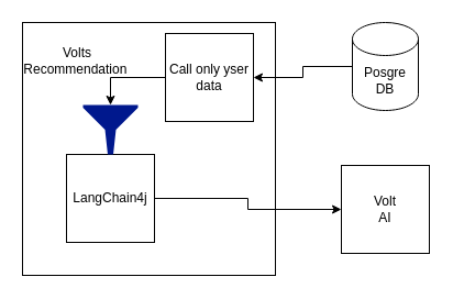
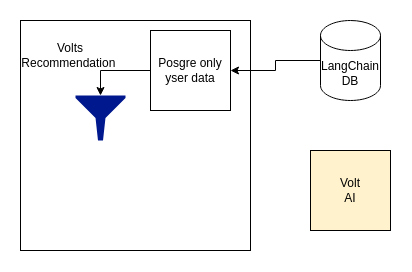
- <mxCell id="8" value="Call only yser data" style="whiteSpace=wrap;html=1;aspect=fixed;" vertex="1" parent="1"><mxGeometry x="150" y="30" width="80" height="80" as="geometry" /></mxCell>
+ <mxCell id="8" value="Posgre only yser data" style="whiteSpace=wrap;html=1;aspect=fixed;" vertex="1" parent="1"><mxGeometry x="150" y="30" width="80" height="80" as="geometry" /></mxCell>
- <mxCell id="7" value="Posgre&lt;div&gt;DB&lt;/div&gt;" style="shape=cylinder3;whiteSpace=wrap;html=1;boundedLbl=1;backgroundOutline=1;size=15;" vertex="1" parent="1"><mxGeometry x="320" y="20" width="60" height="80" as="geometry" /></mxCell>
+ <mxCell id="7" value="LangChain&lt;div&gt;DB&lt;/div&gt;" style="shape=cylinder3;whiteSpace=wrap;html=1;boundedLbl=1;backgroundOutline=1;size=15;" vertex="1" parent="1"><mxGeometry x="320" y="20" width="60" height="80" as="geometry" /></mxCell>
- <mxCell id="4" value="LangChain4j" style="whiteSpace=wrap;html=1;aspect=fixed;" vertex="1" parent="1"><mxGeometry x="60" y="140" width="80" height="80" as="geometry" /></mxCell>
- <mxCell id="3" style="edgeStyle=orthogonalEdgeStyle;rounded=0;orthogonalLoop=1;jettySize=auto;html=1;entryX=0;entryY=0.5;entryDx=0;entryDy=0;" edge="1" parent="1" source="4" target="5"><mxGeometry relative="1" as="geometry" /></mxCell>
- <mxCell id="5" value="Volt&lt;div&gt;AI&lt;/div&gt;" style="whiteSpace=wrap;html=1;aspect=fixed;" vertex="1" parent="1"><mxGeometry x="310" y="150" width="80" height="80" as="geometry" /></mxCell>
+ <mxCell id="5" value="Volt&lt;div&gt;AI&lt;/div&gt;" style="whiteSpace=wrap;html=1;aspect=fixed;fillColor=#fff2cc;" vertex="1" parent="1"><mxGeometry x="310" y="150" width="80" height="80" as="geometry" /></mxCell>
